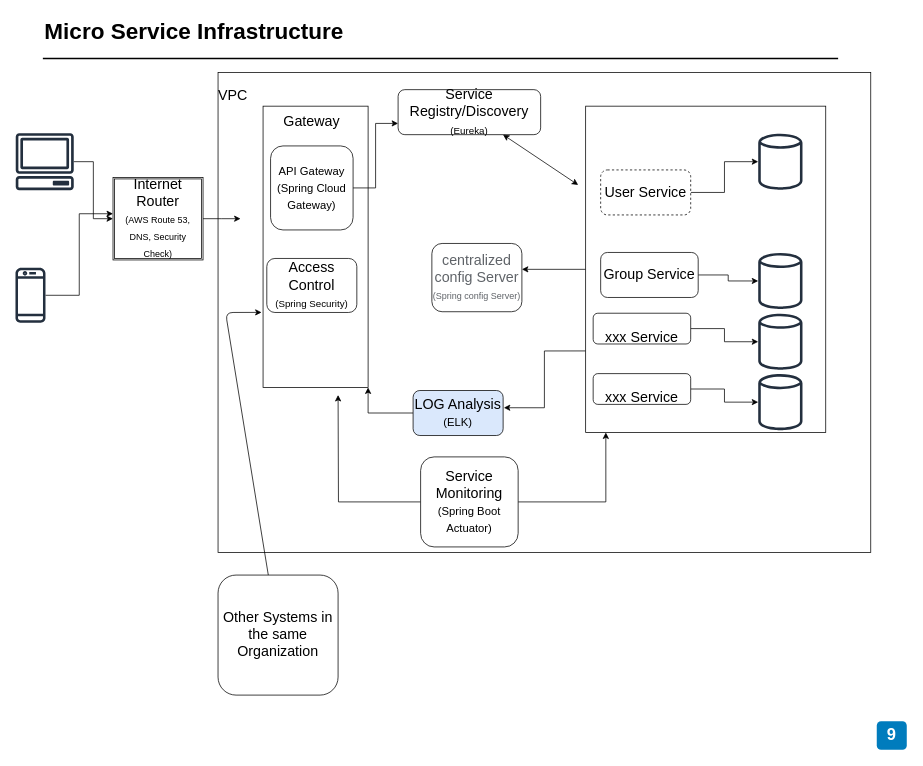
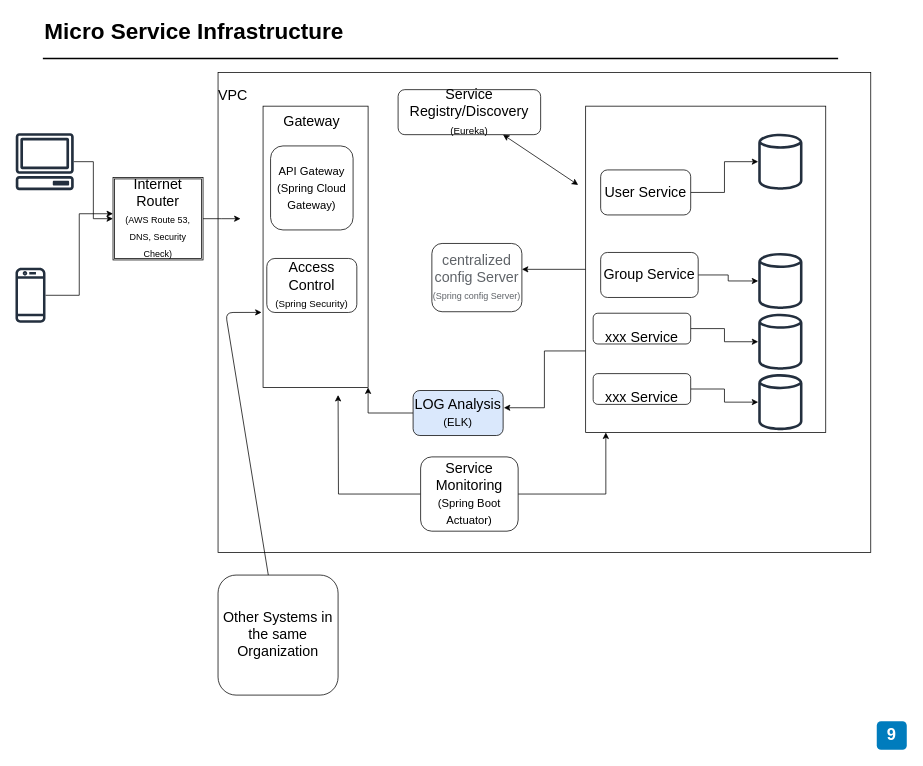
- <mxCell id="17" value="" style="edgeStyle=orthogonalEdgeStyle;rounded=0;orthogonalLoop=1;jettySize=auto;html=1;fontSize=19;entryX=0;entryY=0.75;entryDx=0;entryDy=0;" edge="1" parent="1" source="18" target="23"><mxGeometry relative="1" as="geometry"><mxPoint x="550" y="224" as="targetPoint" /></mxGeometry></mxCell>
- <mxCell id="25" value="User Service" style="rounded=1;whiteSpace=wrap;html=1;fontSize=19;dashed=1;" vertex="1" parent="1"><mxGeometry x="800" y="226" width="120" height="60" as="geometry" /></mxCell>
+ <mxCell id="25" value="User Service" style="rounded=1;whiteSpace=wrap;html=1;fontSize=19;" vertex="1" parent="1"><mxGeometry x="800" y="226" width="120" height="60" as="geometry" /></mxCell>
- <mxCell id="40" value="&lt;font&gt;Service Monitoring&lt;br&gt;&lt;font style=&quot;font-size: 15px&quot;&gt;(Spring Boot Actuator)&lt;/font&gt;&lt;br&gt;&lt;/font&gt;" style="rounded=1;whiteSpace=wrap;html=1;fontSize=19;" vertex="1" parent="1"><mxGeometry x="560" y="608.5" width="130" height="120" as="geometry" /></mxCell>
+ <mxCell id="40" value="&lt;font&gt;Service Monitoring&lt;br&gt;&lt;font style=&quot;font-size: 15px&quot;&gt;(Spring Boot Actuator)&lt;/font&gt;&lt;br&gt;&lt;/font&gt;" style="rounded=1;whiteSpace=wrap;html=1;fontSize=19;" vertex="1" parent="1"><mxGeometry x="560" y="608.5" width="130" height="99" as="geometry" /></mxCell>
